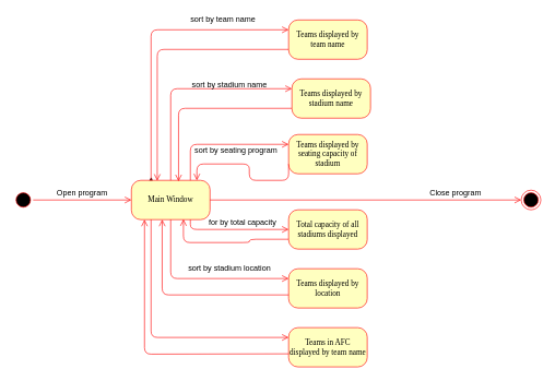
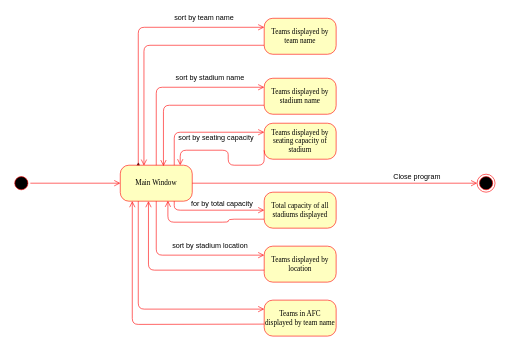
- <mxCell id="9" value="Teams displayed by stadium name" style="rounded=1;whiteSpace=wrap;html=1;arcSize=24;fillColor=#ffffc0;strokeColor=#ff0000;shadow=0;comic=0;labelBackgroundColor=none;fontFamily=Verdana;fontSize=12;fontColor=#000000;align=center;" vertex="1" parent="1"><mxGeometry x="445" y="120" width="120" height="60" as="geometry" /></mxCell>
+ <mxCell id="9" value="Teams displayed by stadium name" style="rounded=1;whiteSpace=wrap;html=1;arcSize=24;fillColor=#ffffc0;strokeColor=#ff0000;shadow=0;comic=0;labelBackgroundColor=none;fontFamily=Verdana;fontSize=12;fontColor=#000000;align=center;" vertex="1" parent="1"><mxGeometry x="440" y="130" width="120" height="60" as="geometry" /></mxCell>
- <mxCell id="30" value="sort by seating program" style="text;html=1;strokeColor=none;fillColor=none;align=center;verticalAlign=middle;whiteSpace=wrap;rounded=0;" vertex="1" parent="1"><mxGeometry x="290" y="220" width="140" height="20" as="geometry" /></mxCell>
+ <mxCell id="30" value="sort by seating capacity" style="text;html=1;strokeColor=none;fillColor=none;align=center;verticalAlign=middle;whiteSpace=wrap;rounded=0;" vertex="1" parent="1"><mxGeometry x="290" y="220" width="140" height="20" as="geometry" /></mxCell>
- <mxCell id="7" value="Open program" style="text;html=1;strokeColor=none;fillColor=none;align=center;verticalAlign=middle;whiteSpace=wrap;rounded=0;" vertex="1" parent="1"><mxGeometry x="80" y="285" width="90" height="20" as="geometry" /></mxCell>
